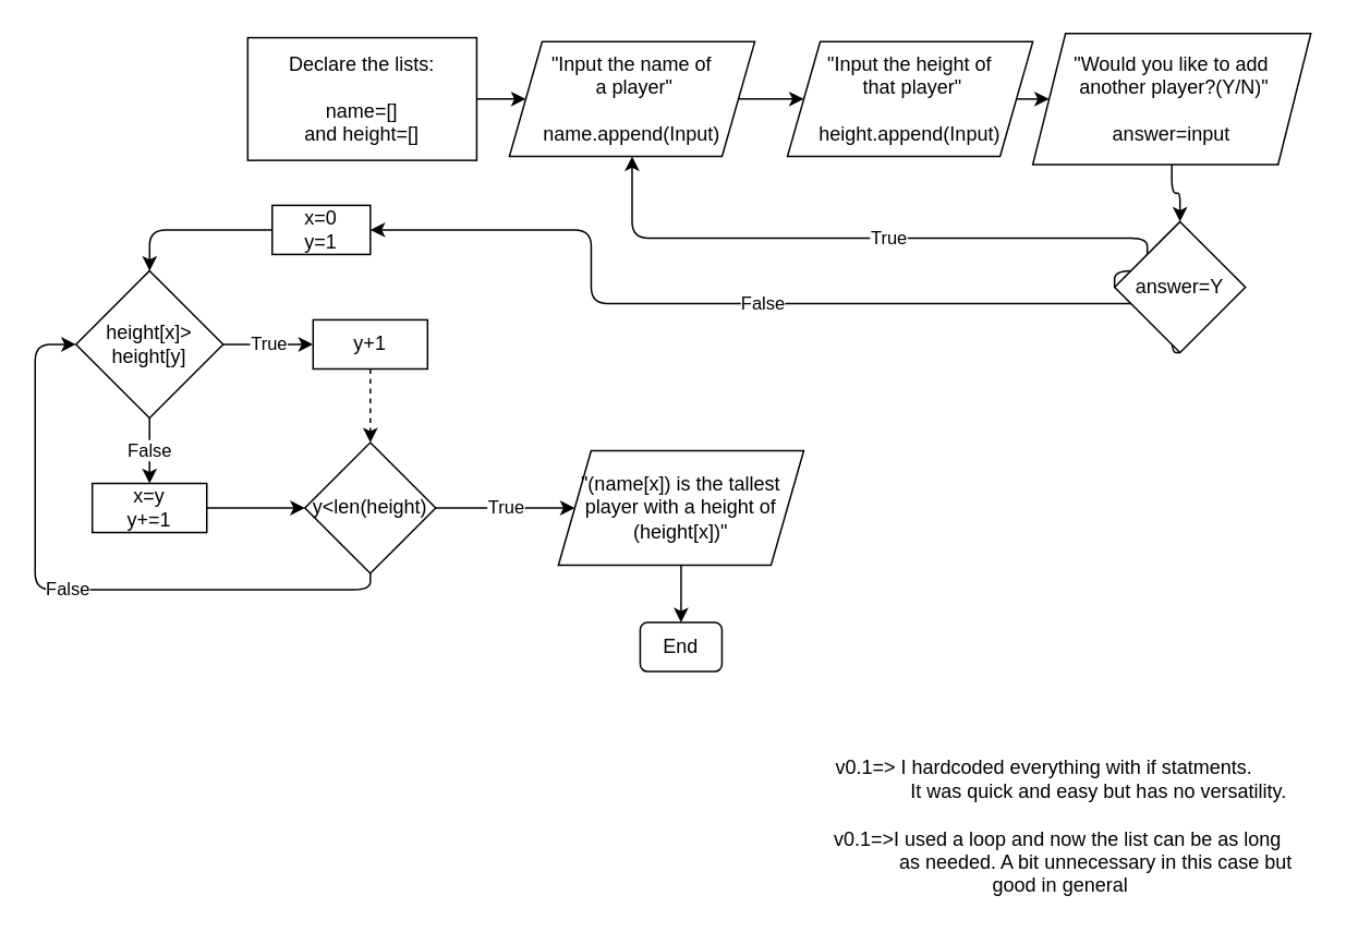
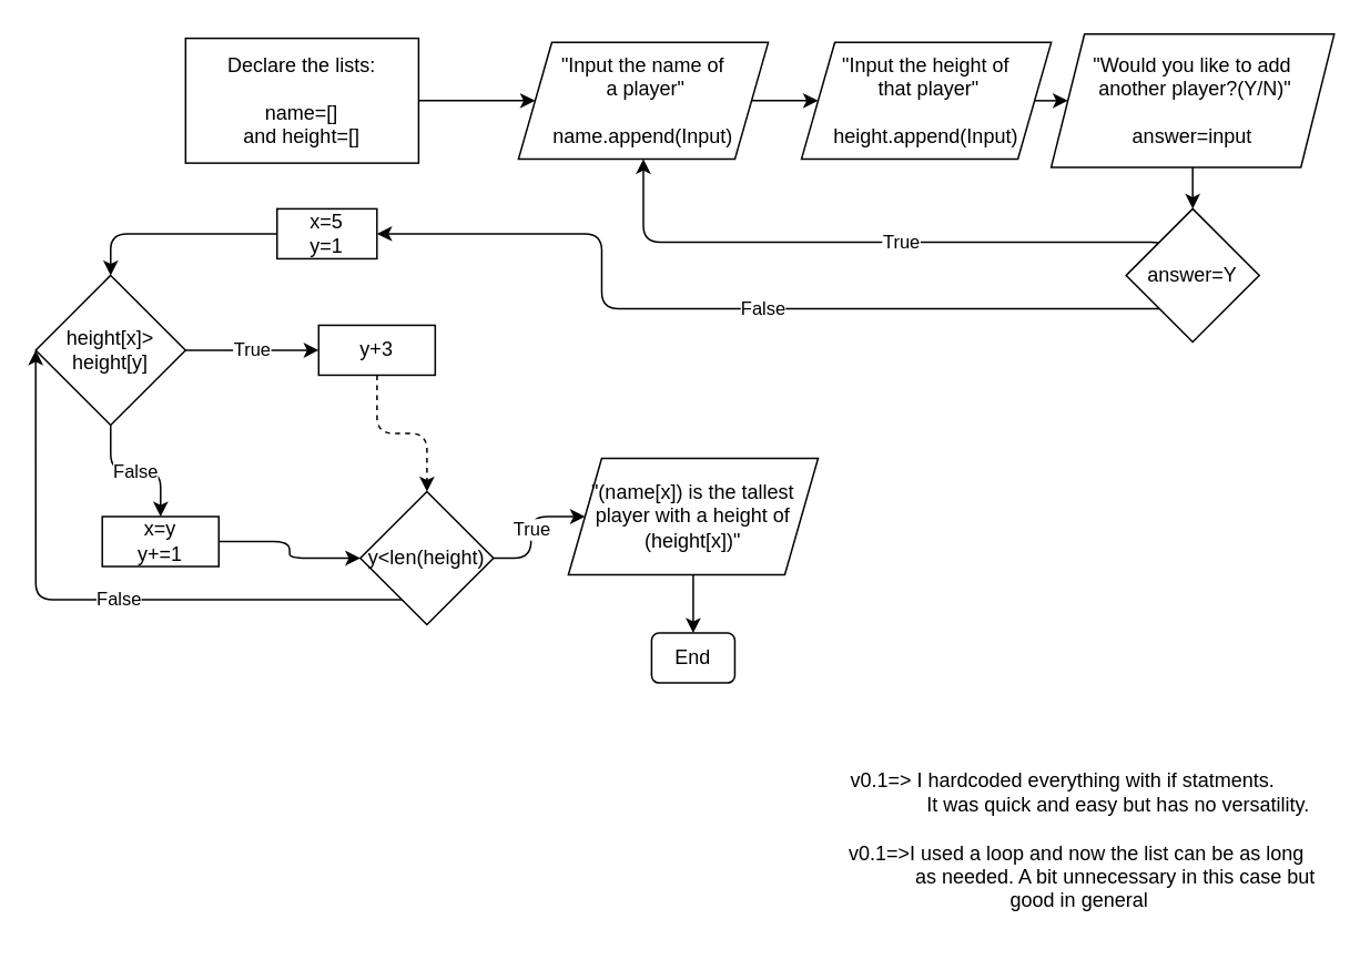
- <mxCell id="10" value="Declare the lists:&lt;br&gt;&lt;br&gt;name=[]&lt;br&gt;and height=[]" style="whiteSpace=wrap;html=1;" vertex="1" parent="1"><mxGeometry x="151" y="22.5" width="140" height="75" as="geometry" /></mxCell>
+ <mxCell id="10" value="Declare the lists:&lt;br&gt;&lt;br&gt;name=[]&lt;br&gt;and height=[]" style="whiteSpace=wrap;html=1;" vertex="1" parent="1"><mxGeometry x="111" y="22.5" width="140" height="75" as="geometry" /></mxCell>
- <mxCell id="15" value="x=0&lt;br&gt;y=1" style="whiteSpace=wrap;html=1;" vertex="1" parent="1"><mxGeometry x="165.95" y="125" width="60" height="30" as="geometry" /></mxCell>
+ <mxCell id="15" value="x=5&lt;br&gt;y=1" style="whiteSpace=wrap;html=1;" vertex="1" parent="1"><mxGeometry x="165.95" y="125" width="60" height="30" as="geometry" /></mxCell>
- <mxCell id="26" value="answer=Y" style="rhombus;whiteSpace=wrap;html=1;" vertex="1" parent="1"><mxGeometry x="681" y="135" width="80" height="80" as="geometry" /></mxCell>
+ <mxCell id="26" value="answer=Y" style="rhombus;whiteSpace=wrap;html=1;" vertex="1" parent="1"><mxGeometry x="676" y="125" width="80" height="80" as="geometry" /></mxCell>
- <mxCell id="13" value="height[x]&amp;gt;&lt;br&gt;height[y]" style="rhombus;whiteSpace=wrap;html=1;" vertex="1" parent="1"><mxGeometry x="45.95" y="165" width="90" height="90" as="geometry" /></mxCell>
+ <mxCell id="13" value="height[x]&amp;gt;&lt;br&gt;height[y]" style="rhombus;whiteSpace=wrap;html=1;" vertex="1" parent="1"><mxGeometry x="20.95" y="165" width="90" height="90" as="geometry" /></mxCell>
- <mxCell id="17" value="y+1" style="whiteSpace=wrap;html=1;" vertex="1" parent="1"><mxGeometry x="190.95" y="195" width="70" height="30" as="geometry" /></mxCell>
+ <mxCell id="17" value="y+3" style="whiteSpace=wrap;html=1;" vertex="1" parent="1"><mxGeometry x="190.95" y="195" width="70" height="30" as="geometry" /></mxCell>
- <mxCell id="19" value="x=y&lt;br&gt;y+=1" style="whiteSpace=wrap;html=1;" vertex="1" parent="1"><mxGeometry x="55.95" y="295" width="70" height="30" as="geometry" /></mxCell>
+ <mxCell id="19" value="x=y&lt;br&gt;y+=1" style="whiteSpace=wrap;html=1;" vertex="1" parent="1"><mxGeometry x="60.95" y="310" width="70" height="30" as="geometry" /></mxCell>
- <mxCell id="22" value="y&amp;lt;len(height)" style="rhombus;whiteSpace=wrap;html=1;" vertex="1" parent="1"><mxGeometry x="185.95" y="270" width="80" height="80" as="geometry" /></mxCell>
+ <mxCell id="22" value="y&amp;lt;len(height)" style="rhombus;whiteSpace=wrap;html=1;" vertex="1" parent="1"><mxGeometry x="215.95" y="295" width="80" height="80" as="geometry" /></mxCell>
